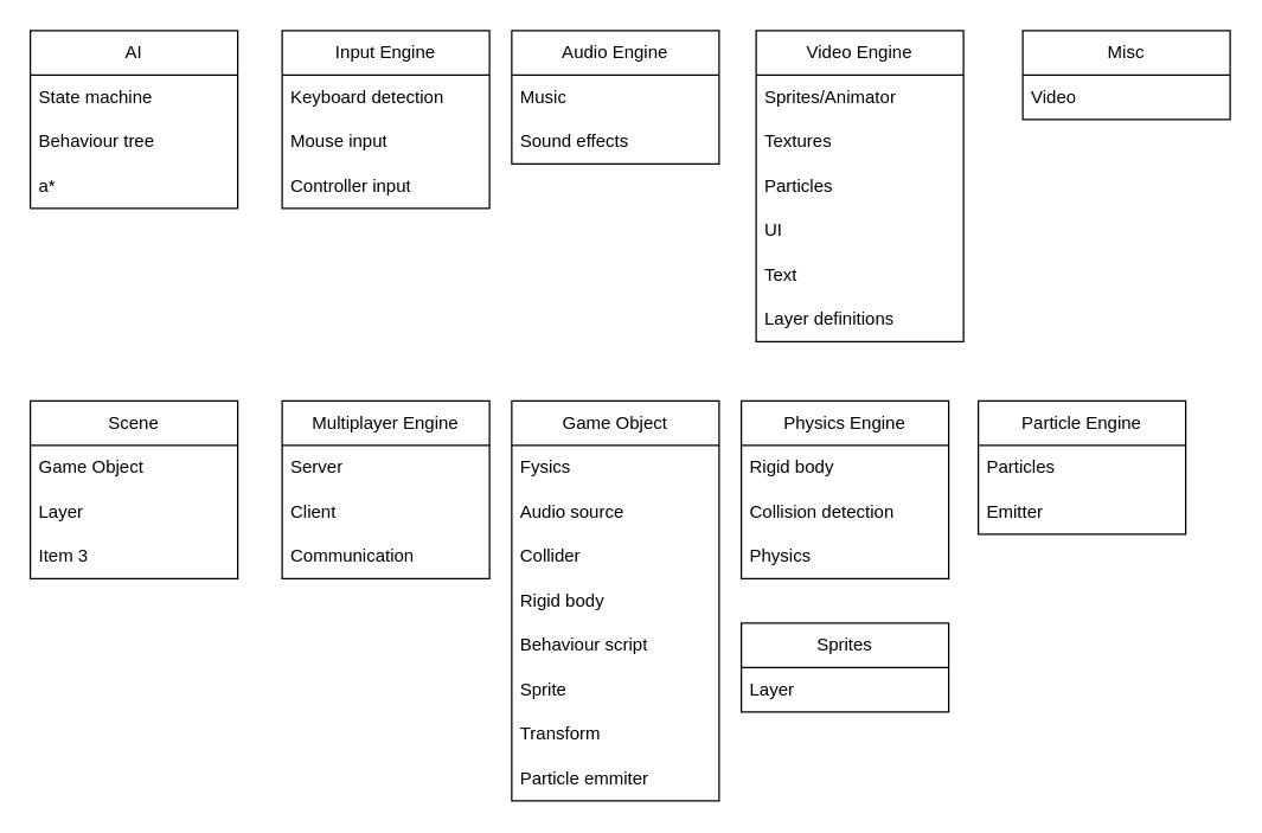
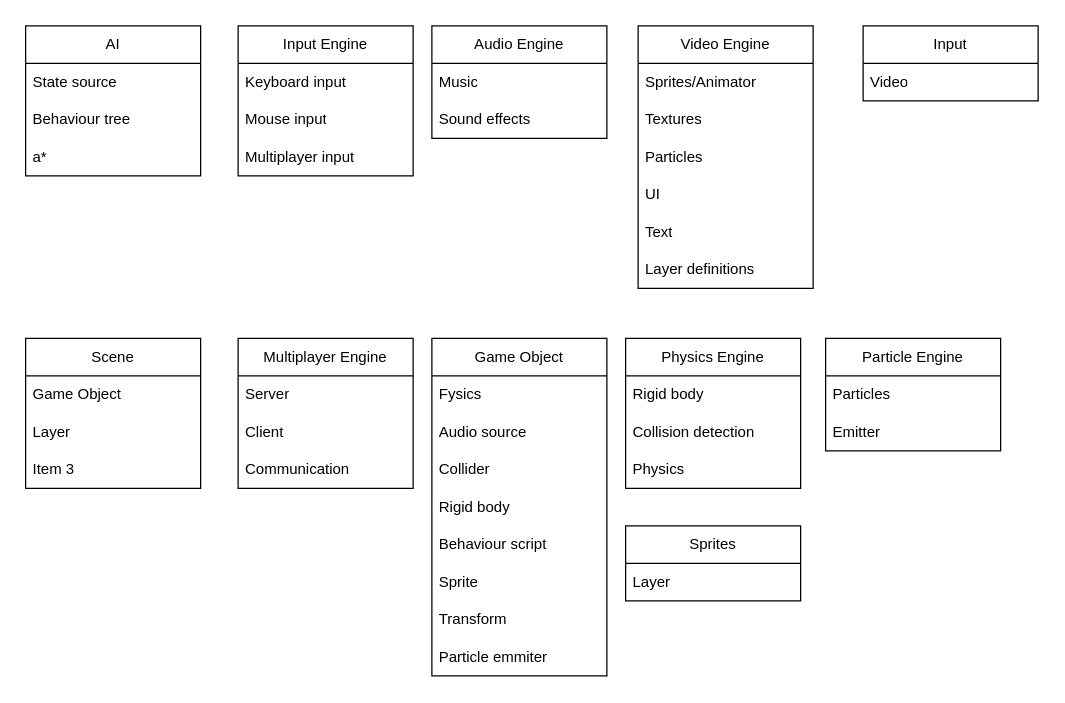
- <mxCell id="16" value="Misc" style="swimlane;fontStyle=0;childLayout=stackLayout;horizontal=1;startSize=30;horizontalStack=0;resizeParent=1;resizeParentMax=0;resizeLast=0;collapsible=1;marginBottom=0;whiteSpace=wrap;html=1;" vertex="1" parent="1"><mxGeometry x="690" y="20" width="140" height="60" as="geometry" /></mxCell>
+ <mxCell id="16" value="Input" style="swimlane;fontStyle=0;childLayout=stackLayout;horizontal=1;startSize=30;horizontalStack=0;resizeParent=1;resizeParentMax=0;resizeLast=0;collapsible=1;marginBottom=0;whiteSpace=wrap;html=1;" vertex="1" parent="1"><mxGeometry x="690" y="20" width="140" height="60" as="geometry" /></mxCell>
- <mxCell id="43" value="State machine" style="text;strokeColor=none;fillColor=none;align=left;verticalAlign=middle;spacingLeft=4;spacingRight=4;overflow=hidden;points=[[0,0.5],[1,0.5]];portConstraint=eastwest;rotatable=0;whiteSpace=wrap;html=1;" vertex="1" parent="42"><mxGeometry y="30" width="140" height="30" as="geometry" /></mxCell>
+ <mxCell id="43" value="State source" style="text;strokeColor=none;fillColor=none;align=left;verticalAlign=middle;spacingLeft=4;spacingRight=4;overflow=hidden;points=[[0,0.5],[1,0.5]];portConstraint=eastwest;rotatable=0;whiteSpace=wrap;html=1;" vertex="1" parent="42"><mxGeometry y="30" width="140" height="30" as="geometry" /></mxCell>
- <mxCell id="3" value="Keyboard detection" style="text;strokeColor=none;fillColor=none;align=left;verticalAlign=middle;spacingLeft=4;spacingRight=4;overflow=hidden;points=[[0,0.5],[1,0.5]];portConstraint=eastwest;rotatable=0;whiteSpace=wrap;html=1;" vertex="1" parent="2"><mxGeometry y="30" width="140" height="30" as="geometry" /></mxCell>
+ <mxCell id="3" value="Keyboard input" style="text;strokeColor=none;fillColor=none;align=left;verticalAlign=middle;spacingLeft=4;spacingRight=4;overflow=hidden;points=[[0,0.5],[1,0.5]];portConstraint=eastwest;rotatable=0;whiteSpace=wrap;html=1;" vertex="1" parent="2"><mxGeometry y="30" width="140" height="30" as="geometry" /></mxCell>
- <mxCell id="5" value="Controller input" style="text;strokeColor=none;fillColor=none;align=left;verticalAlign=middle;spacingLeft=4;spacingRight=4;overflow=hidden;points=[[0,0.5],[1,0.5]];portConstraint=eastwest;rotatable=0;whiteSpace=wrap;html=1;" vertex="1" parent="2"><mxGeometry y="90" width="140" height="30" as="geometry" /></mxCell>
+ <mxCell id="5" value="Multiplayer input" style="text;strokeColor=none;fillColor=none;align=left;verticalAlign=middle;spacingLeft=4;spacingRight=4;overflow=hidden;points=[[0,0.5],[1,0.5]];portConstraint=eastwest;rotatable=0;whiteSpace=wrap;html=1;" vertex="1" parent="2"><mxGeometry y="90" width="140" height="30" as="geometry" /></mxCell>
